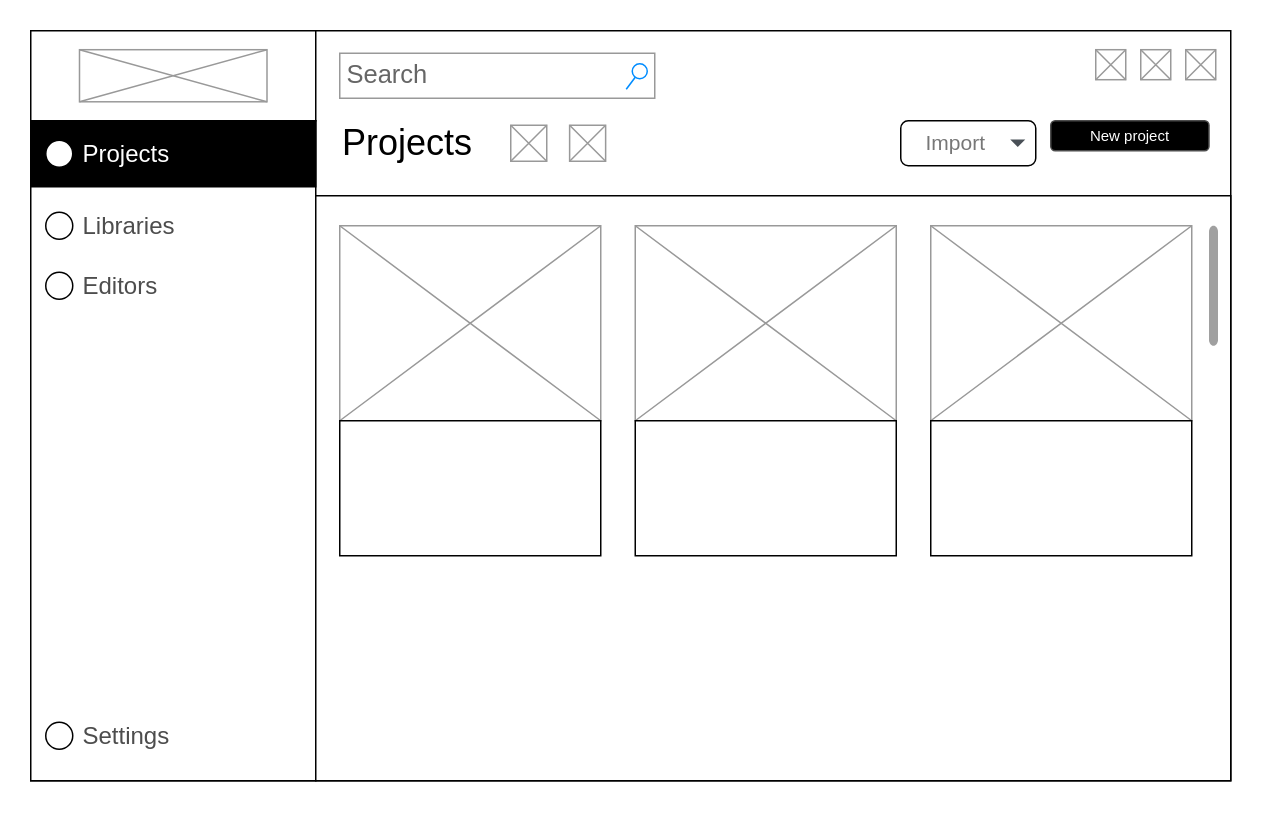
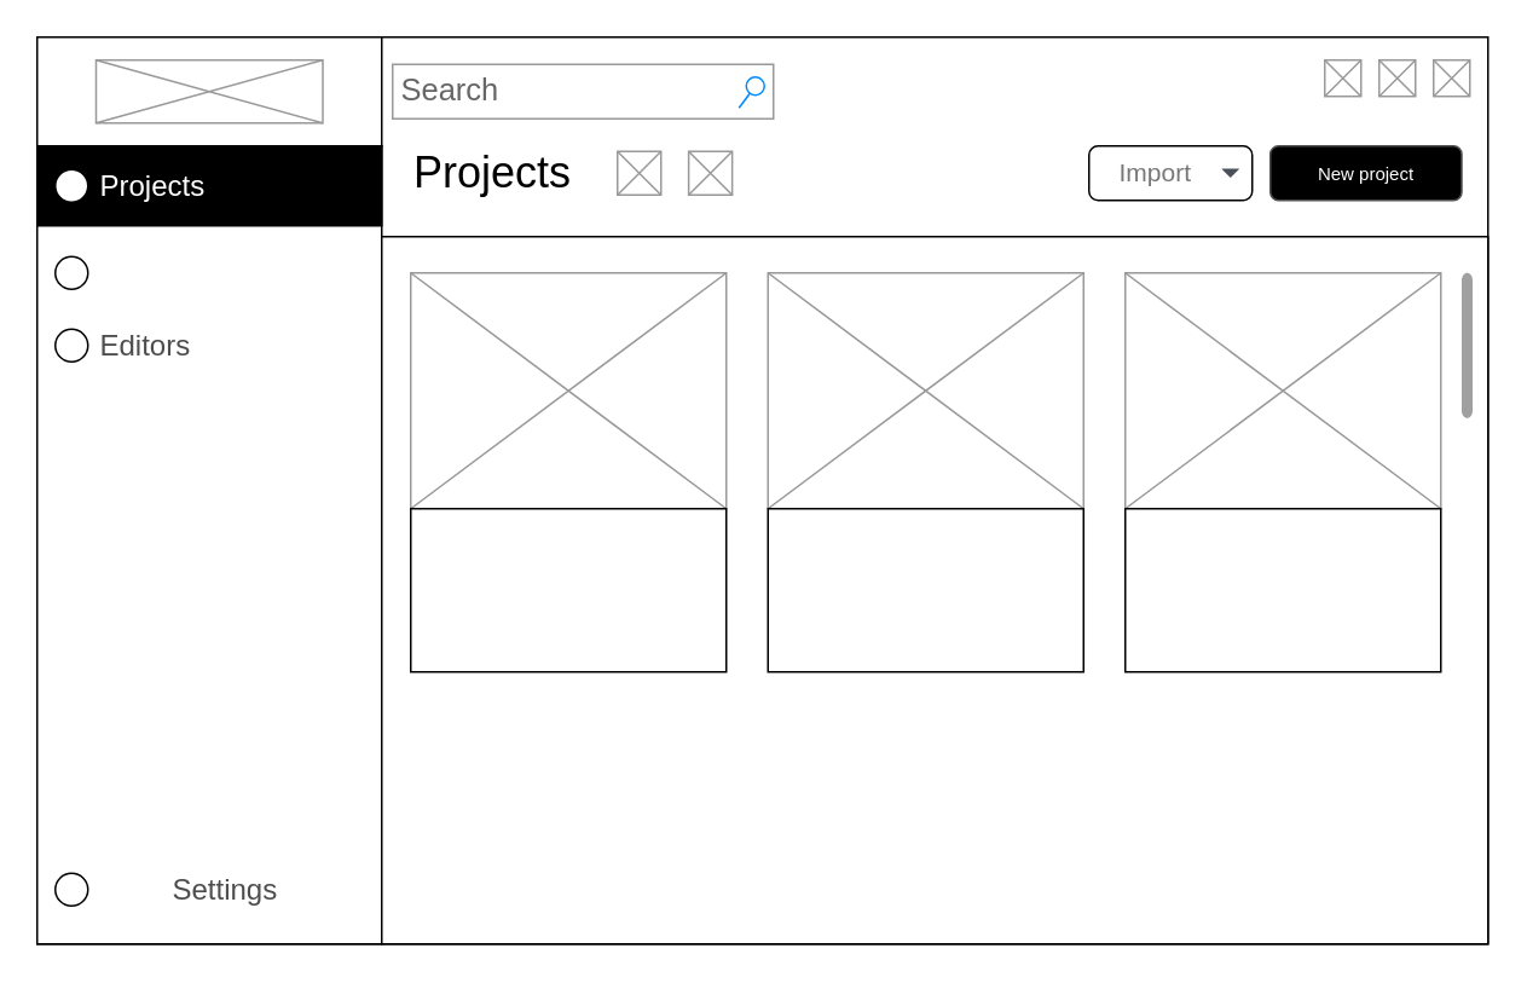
- <mxCell id="7" value="Search" style="strokeWidth=1;shadow=0;dashed=0;align=center;html=1;shape=mxgraph.mockup.forms.searchBox;strokeColor=#999999;mainText=;strokeColor2=#008cff;fontColor=#666666;fontSize=17;align=left;spacingLeft=3;whiteSpace=wrap;" vertex="1" parent="2"><mxGeometry x="206" y="15" width="210" height="30" as="geometry" /></mxCell>
+ <mxCell id="7" value="Search" style="strokeWidth=1;shadow=0;dashed=0;align=center;html=1;shape=mxgraph.mockup.forms.searchBox;strokeColor=#999999;mainText=;strokeColor2=#008cff;fontColor=#666666;fontSize=17;align=left;spacingLeft=3;whiteSpace=wrap;" vertex="1" parent="2"><mxGeometry x="196" y="15" width="210" height="30" as="geometry" /></mxCell>
- <mxCell id="8" value="New project" style="rounded=1;html=1;shadow=0;dashed=0;whiteSpace=wrap;fontSize=10;fillColor=#000000;align=center;strokeColor=#4D4D4D;fontColor=#ffffff;" vertex="1" parent="2"><mxGeometry x="680" y="60" width="105.5" height="20" as="geometry" /></mxCell>
+ <mxCell id="8" value="New project" style="rounded=1;html=1;shadow=0;dashed=0;whiteSpace=wrap;fontSize=10;fillColor=#000000;align=center;strokeColor=#4D4D4D;fontColor=#ffffff;" vertex="1" parent="2"><mxGeometry x="680" y="60" width="105.5" height="30" as="geometry" /></mxCell>
- <mxCell id="28" value="Libraries" style="text;html=1;align=left;verticalAlign=middle;whiteSpace=wrap;rounded=0;fillColor=none;fontColor=#4D4D4D;fontSize=16;" vertex="1" parent="2"><mxGeometry x="32.5" y="115" width="77.5" height="30" as="geometry" /></mxCell>
- <mxCell id="30" value="Settings" style="text;html=1;align=left;verticalAlign=middle;whiteSpace=wrap;rounded=0;fillColor=none;fontColor=#4D4D4D;fontSize=16;" vertex="1" parent="2"><mxGeometry x="32.5" y="455" width="60" height="30" as="geometry" /></mxCell>
+ <mxCell id="30" value="Settings" style="text;html=1;align=left;verticalAlign=middle;whiteSpace=wrap;rounded=0;fillColor=none;fontColor=#4D4D4D;fontSize=16;" vertex="1" parent="2"><mxGeometry x="72.5" y="455" width="60" height="30" as="geometry" /></mxCell>
